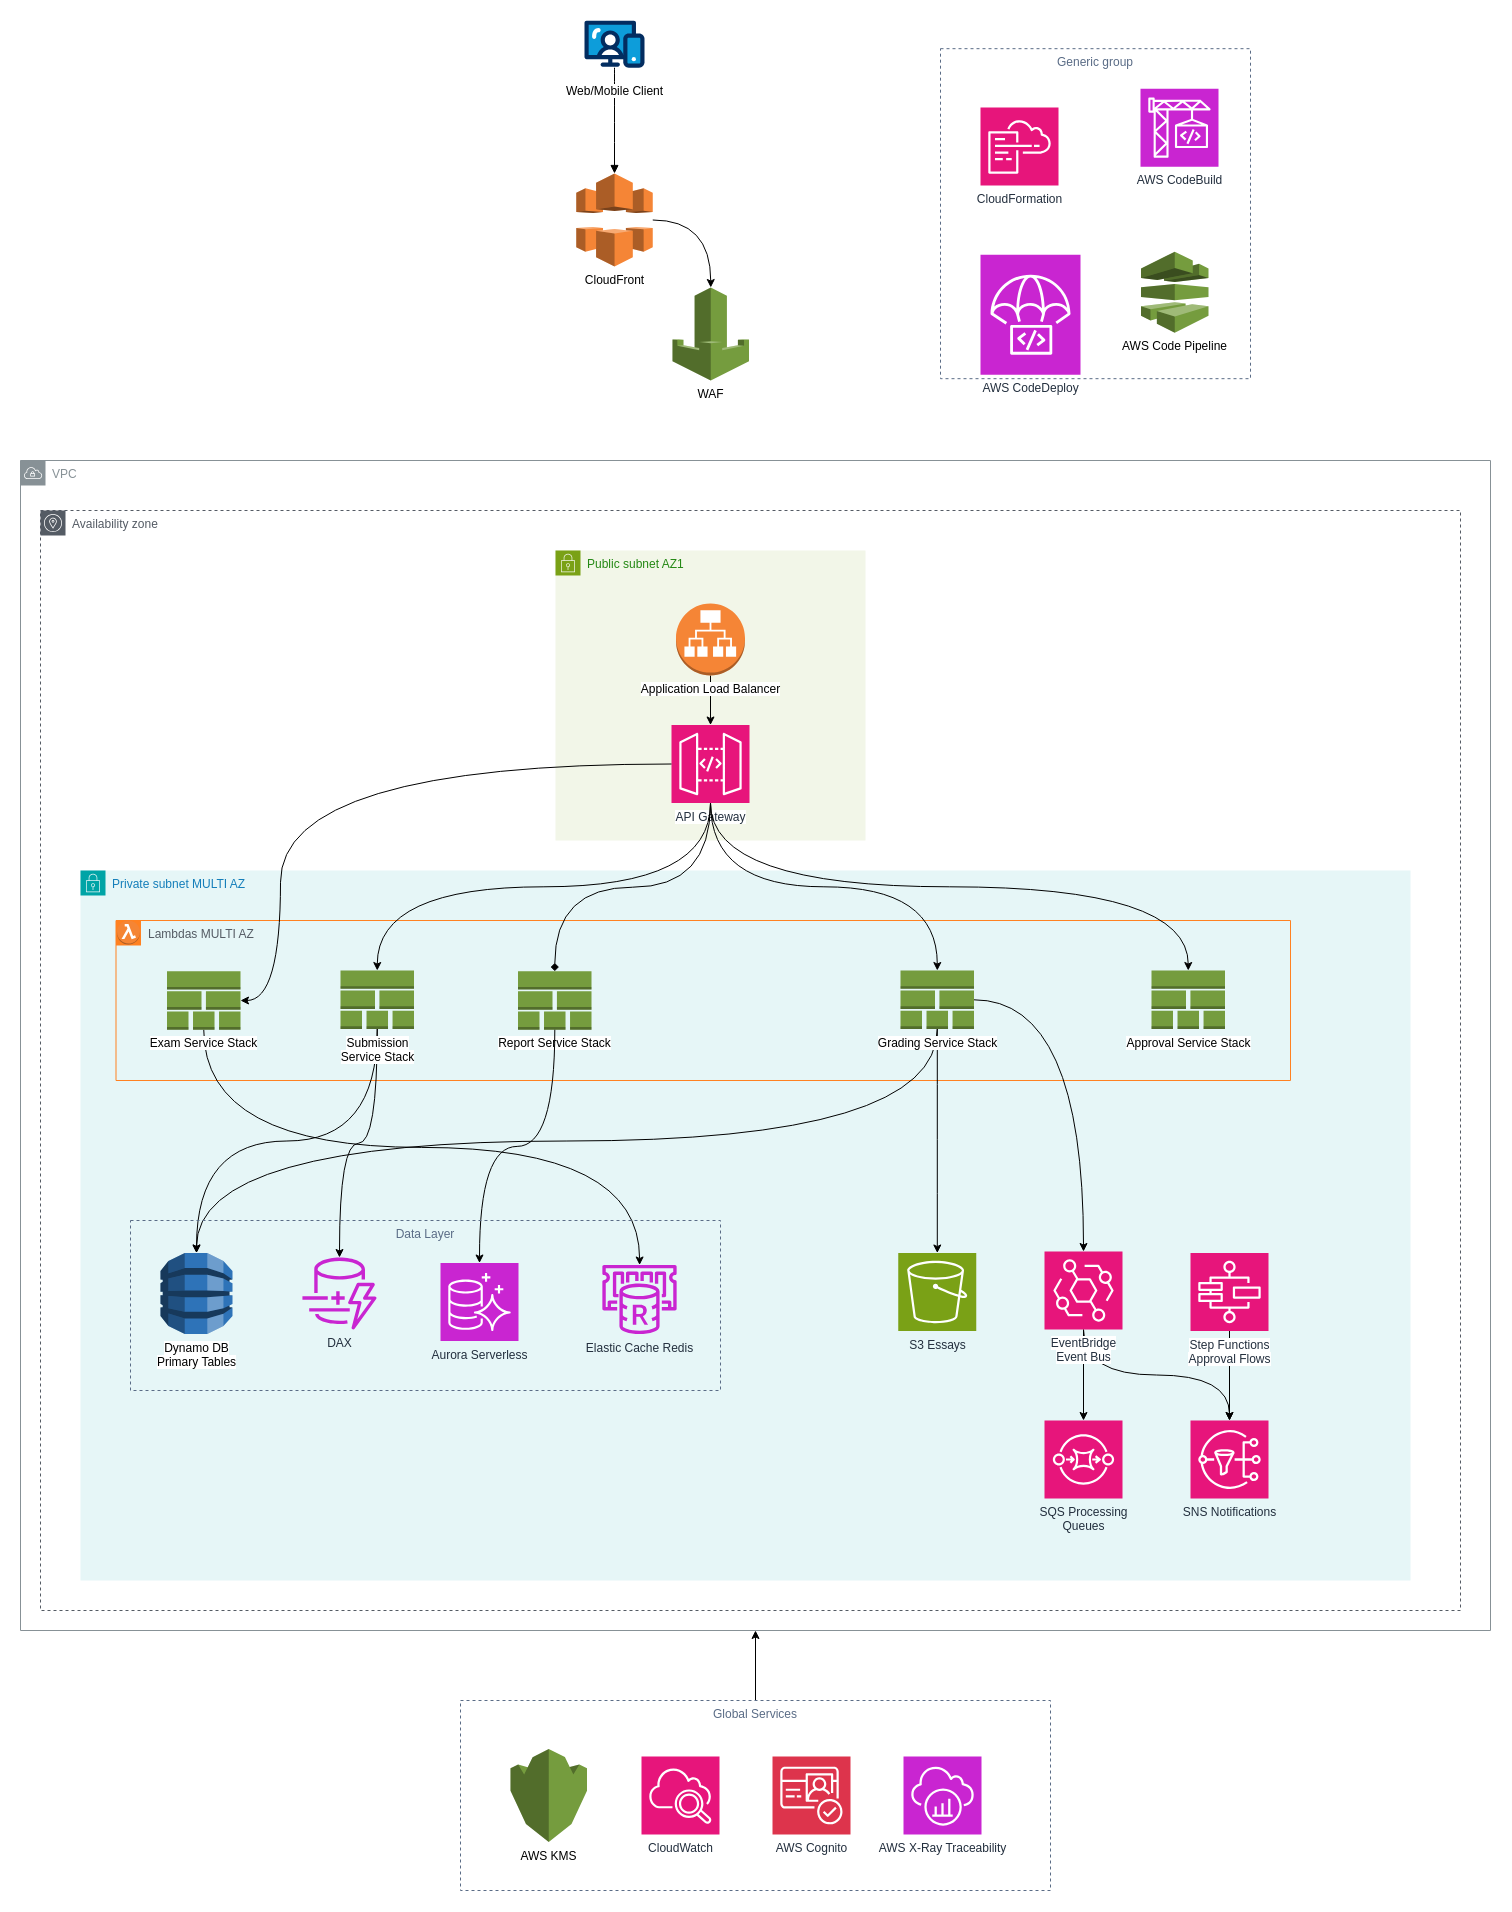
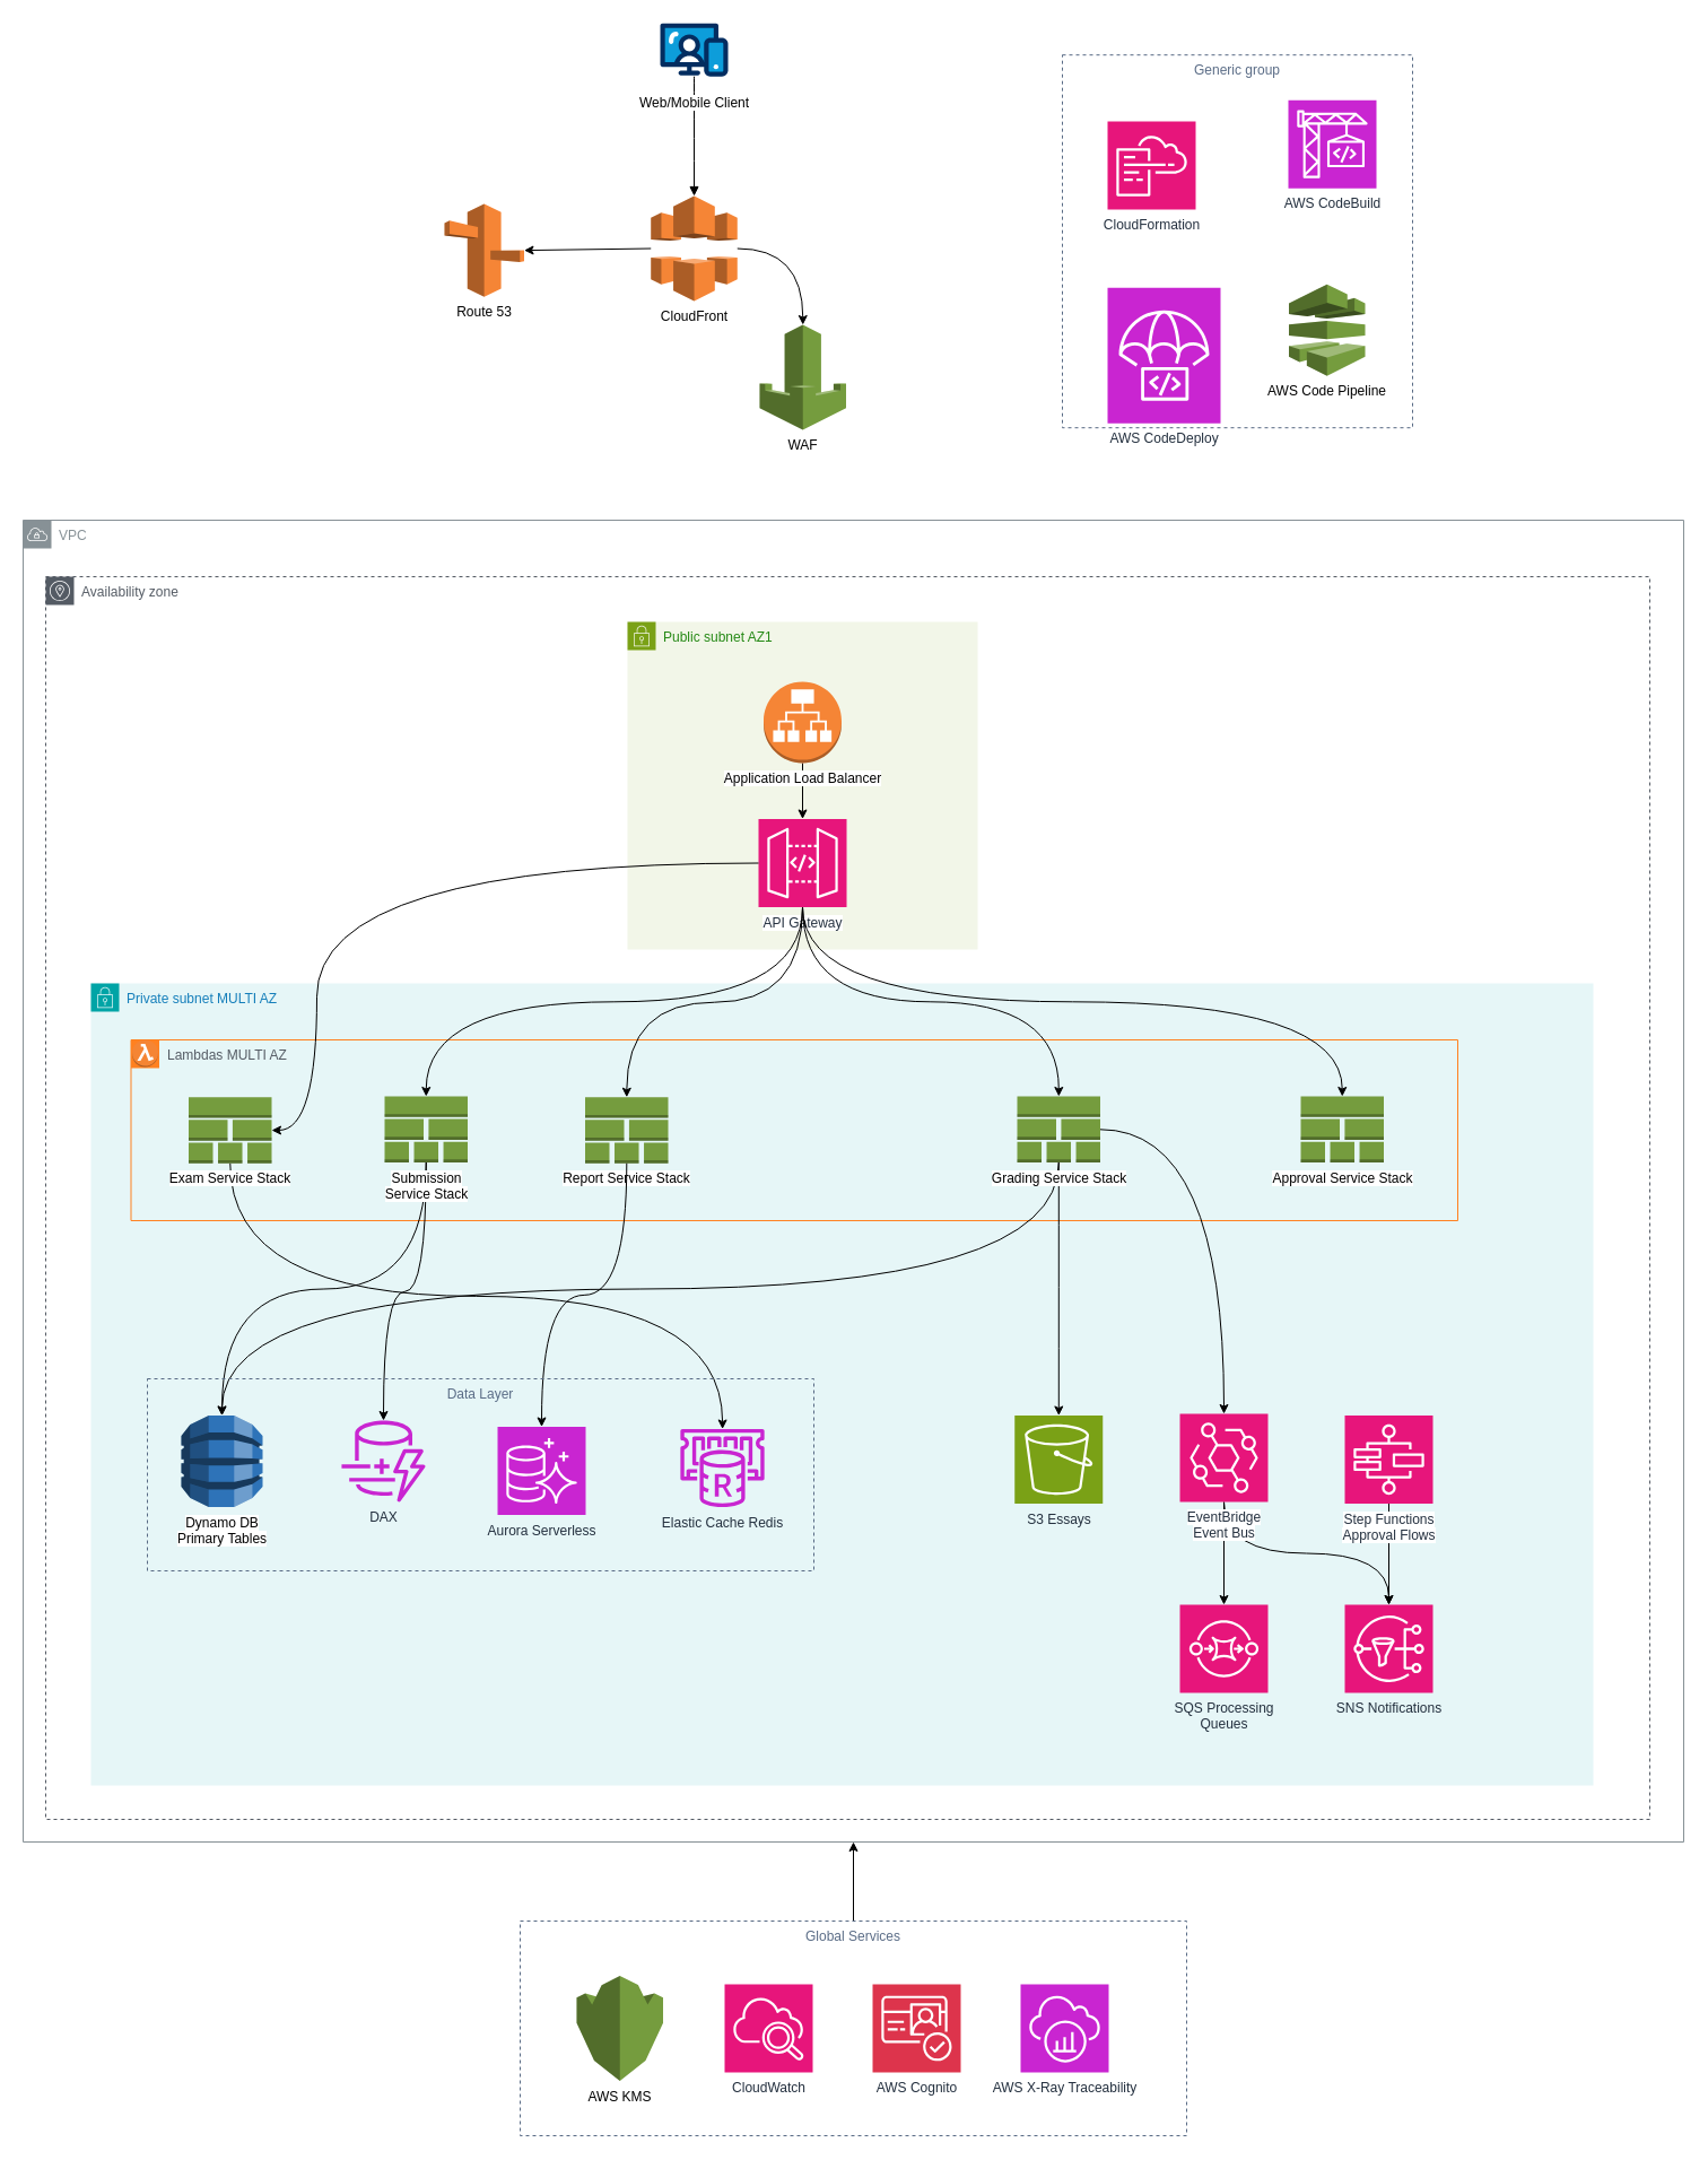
+ <mxCell id="9" style="rounded=0;orthogonalLoop=1;jettySize=auto;html=1;exitX=0;exitY=0.5;exitDx=0;exitDy=0;exitPerimeter=0;entryX=1;entryY=0.5;entryDx=0;entryDy=0;entryPerimeter=0;" parent="1" source="7" target="8" edge="1"><mxGeometry relative="1" as="geometry" /></mxCell>
+ <mxCell id="8" value="Route 53" style="outlineConnect=0;dashed=0;verticalLabelPosition=bottom;verticalAlign=top;align=center;html=1;shape=mxgraph.aws3.route_53;fillColor=#F58536;gradientColor=none;" parent="1" vertex="1"><mxGeometry x="393" y="180" width="70.5" height="82.25" as="geometry" /></mxCell>
- <mxCell id="57" style="edgeStyle=orthogonalEdgeStyle;rounded=0;orthogonalLoop=1;jettySize=auto;html=1;exitX=0.5;exitY=1;exitDx=0;exitDy=0;exitPerimeter=0;curved=1;endArrow=diamond;" edge="1" parent="1" source="16" target="34"><mxGeometry relative="1" as="geometry" /></mxCell>
+ <mxCell id="57" style="edgeStyle=orthogonalEdgeStyle;rounded=0;orthogonalLoop=1;jettySize=auto;html=1;exitX=0.5;exitY=1;exitDx=0;exitDy=0;exitPerimeter=0;curved=1;" edge="1" parent="1" source="16" target="34"><mxGeometry relative="1" as="geometry" /></mxCell>
